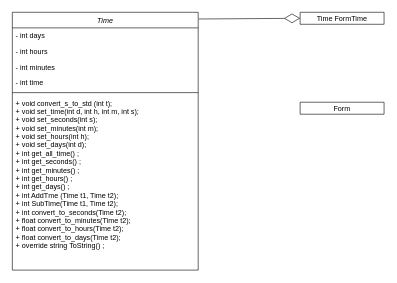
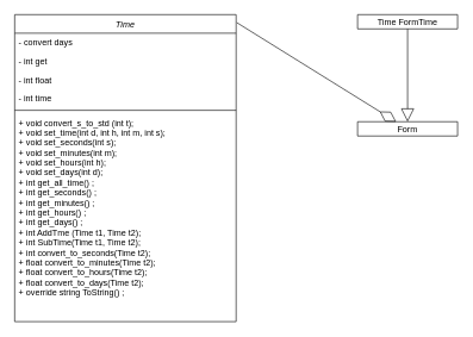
- <mxCell id="11" value="" style="endArrow=diamondThin;endFill=0;endSize=24;html=1;rounded=0;entryX=0;entryY=0.5;entryDx=0;entryDy=0;exitX=1.003;exitY=0.026;exitDx=0;exitDy=0;exitPerimeter=0;" edge="1" parent="1" source="2" target="9"><mxGeometry width="160" relative="1" as="geometry"><mxPoint x="330" y="40" as="sourcePoint" /><mxPoint x="490" y="40" as="targetPoint" /></mxGeometry></mxCell>
+ <mxCell id="11" value="" style="endArrow=diamondThin;endFill=0;endSize=24;html=1;rounded=0;exitX=1.003;exitY=0.026;exitDx=0;exitDy=0;exitPerimeter=0;" edge="1" parent="1" source="2" target="10"><mxGeometry width="160" relative="1" as="geometry"><mxPoint x="330" y="40" as="sourcePoint" /><mxPoint x="490" y="40" as="targetPoint" /></mxGeometry></mxCell>
- <mxCell id="3" value="- int days" style="text;align=left;verticalAlign=top;spacingLeft=4;spacingRight=4;overflow=hidden;rotatable=0;points=[[0,0.5],[1,0.5]];portConstraint=eastwest;" parent="2" vertex="1"><mxGeometry y="26" width="310" height="26" as="geometry" /></mxCell>
+ <mxCell id="3" value="- convert days" style="text;align=left;verticalAlign=top;spacingLeft=4;spacingRight=4;overflow=hidden;rotatable=0;points=[[0,0.5],[1,0.5]];portConstraint=eastwest;" parent="2" vertex="1"><mxGeometry y="26" width="310" height="26" as="geometry" /></mxCell>
- <mxCell id="4" value="- int hours" style="text;align=left;verticalAlign=top;spacingLeft=4;spacingRight=4;overflow=hidden;rotatable=0;points=[[0,0.5],[1,0.5]];portConstraint=eastwest;rounded=0;shadow=0;html=0;" parent="2" vertex="1"><mxGeometry y="52" width="310" height="26" as="geometry" /></mxCell>
+ <mxCell id="4" value="- int get" style="text;align=left;verticalAlign=top;spacingLeft=4;spacingRight=4;overflow=hidden;rotatable=0;points=[[0,0.5],[1,0.5]];portConstraint=eastwest;rounded=0;shadow=0;html=0;" parent="2" vertex="1"><mxGeometry y="52" width="310" height="26" as="geometry" /></mxCell>
+ <mxCell id="12" value="" style="endArrow=block;endSize=16;endFill=0;html=1;rounded=0;exitX=0.5;exitY=1;exitDx=0;exitDy=0;entryX=0.5;entryY=0;entryDx=0;entryDy=0;" edge="1" parent="1" source="9" target="10"><mxGeometry width="160" relative="1" as="geometry"><mxPoint x="430" y="270" as="sourcePoint" /><mxPoint x="590" y="270" as="targetPoint" /></mxGeometry></mxCell>
- <mxCell id="5" value="- int minutes&#10;" style="text;align=left;verticalAlign=top;spacingLeft=4;spacingRight=4;overflow=hidden;rotatable=0;points=[[0,0.5],[1,0.5]];portConstraint=eastwest;rounded=0;shadow=0;html=0;" parent="2" vertex="1"><mxGeometry y="78" width="310" height="26" as="geometry" /></mxCell>
+ <mxCell id="5" value="- int float&#10;" style="text;align=left;verticalAlign=top;spacingLeft=4;spacingRight=4;overflow=hidden;rotatable=0;points=[[0,0.5],[1,0.5]];portConstraint=eastwest;rounded=0;shadow=0;html=0;" parent="2" vertex="1"><mxGeometry y="78" width="310" height="26" as="geometry" /></mxCell>
